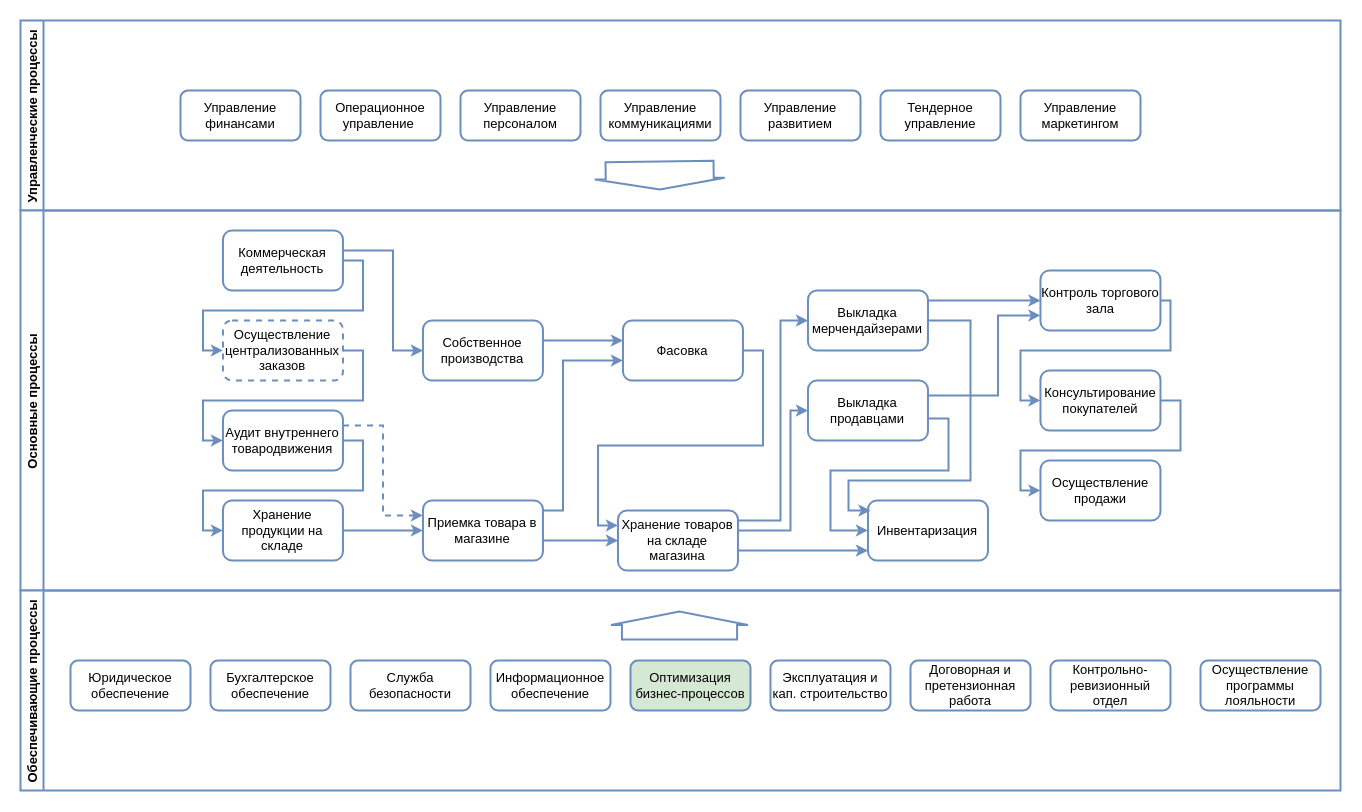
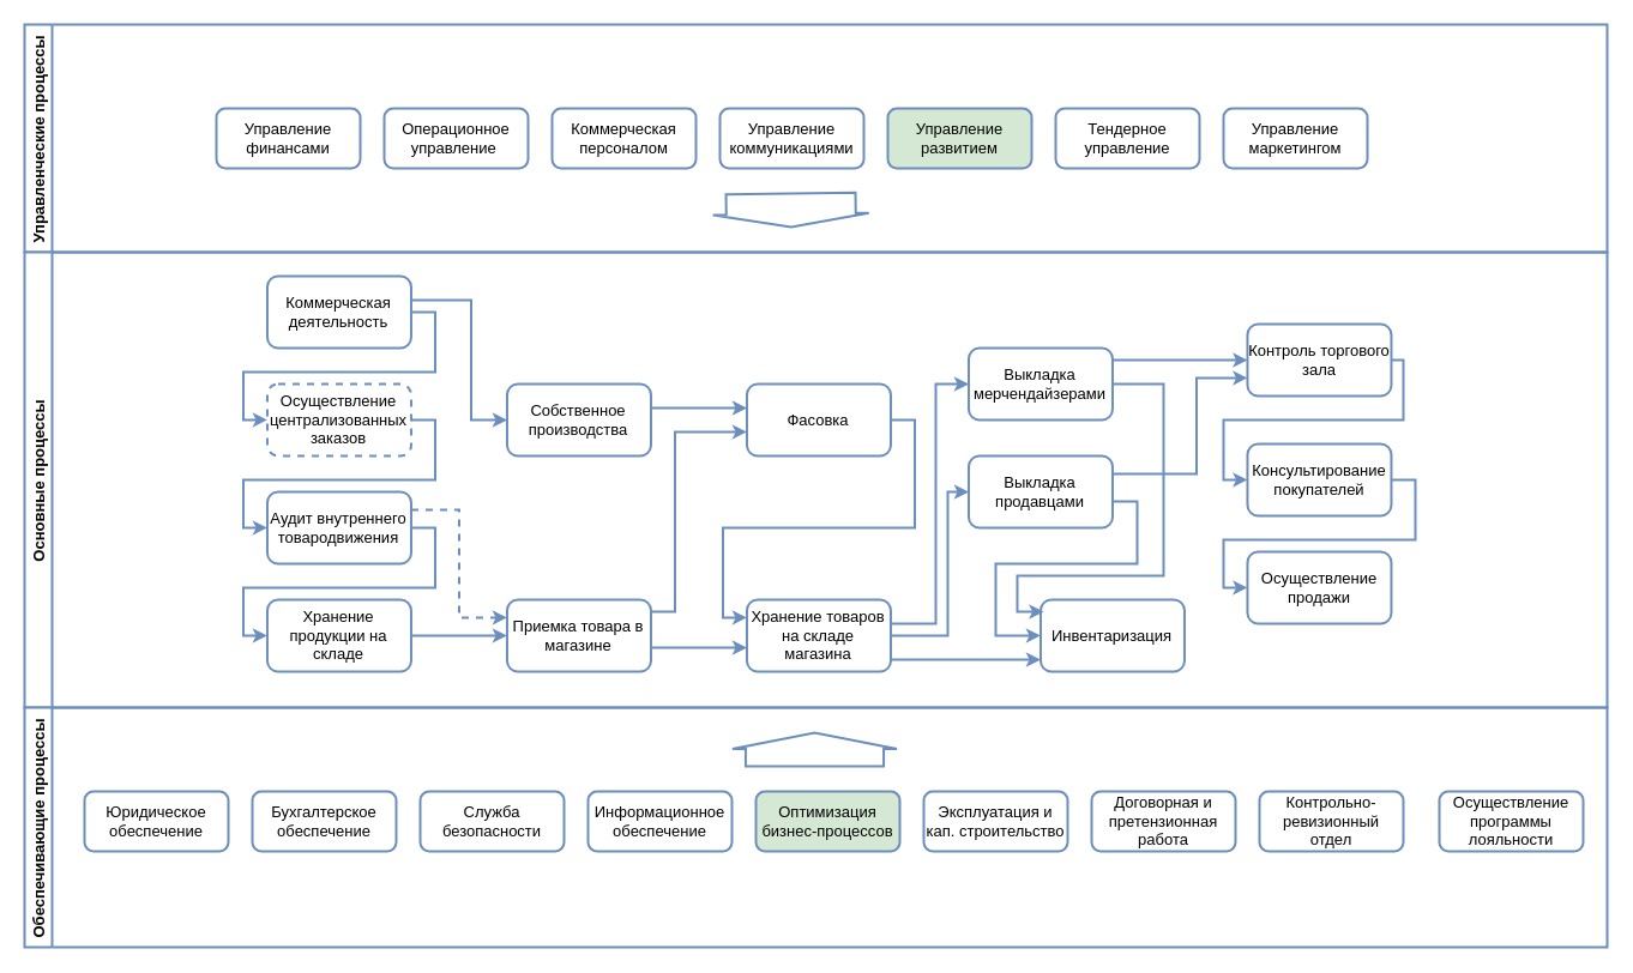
- <mxCell id="5" value="Управление персоналом" style="rounded=1;whiteSpace=wrap;html=1;fontSize=13;strokeColor=#6C8EBF;strokeWidth=2;" parent="2" vertex="1"><mxGeometry x="440" y="70" width="120" height="50" as="geometry" /></mxCell>
+ <mxCell id="5" value="Коммерческая персоналом" style="rounded=1;whiteSpace=wrap;html=1;fontSize=13;strokeColor=#6C8EBF;strokeWidth=2;" parent="2" vertex="1"><mxGeometry x="440" y="70" width="120" height="50" as="geometry" /></mxCell>
- <mxCell id="7" value="Управление развитием" style="rounded=1;whiteSpace=wrap;html=1;fontSize=13;strokeColor=#6C8EBF;strokeWidth=2;" parent="2" vertex="1"><mxGeometry x="720" y="70" width="120" height="50" as="geometry" /></mxCell>
+ <mxCell id="7" value="Управление развитием" style="rounded=1;whiteSpace=wrap;html=1;fontSize=13;strokeColor=#6C8EBF;strokeWidth=2;fillColor=#d5e8d4;" parent="2" vertex="1"><mxGeometry x="720" y="70" width="120" height="50" as="geometry" /></mxCell>
- <mxCell id="42" value="Хранение товаров на складе магазина" style="whiteSpace=wrap;html=1;rounded=1;fontSize=13;strokeColor=#6C8EBF;strokeWidth=2;" parent="1" vertex="1"><mxGeometry x="617.47" y="509.97" width="120" height="60" as="geometry" /></mxCell>
+ <mxCell id="42" value="Хранение товаров на складе магазина" style="whiteSpace=wrap;html=1;rounded=1;fontSize=13;strokeColor=#6C8EBF;strokeWidth=2;" parent="1" vertex="1"><mxGeometry x="622.47" y="499.97" width="120" height="60" as="geometry" /></mxCell>
